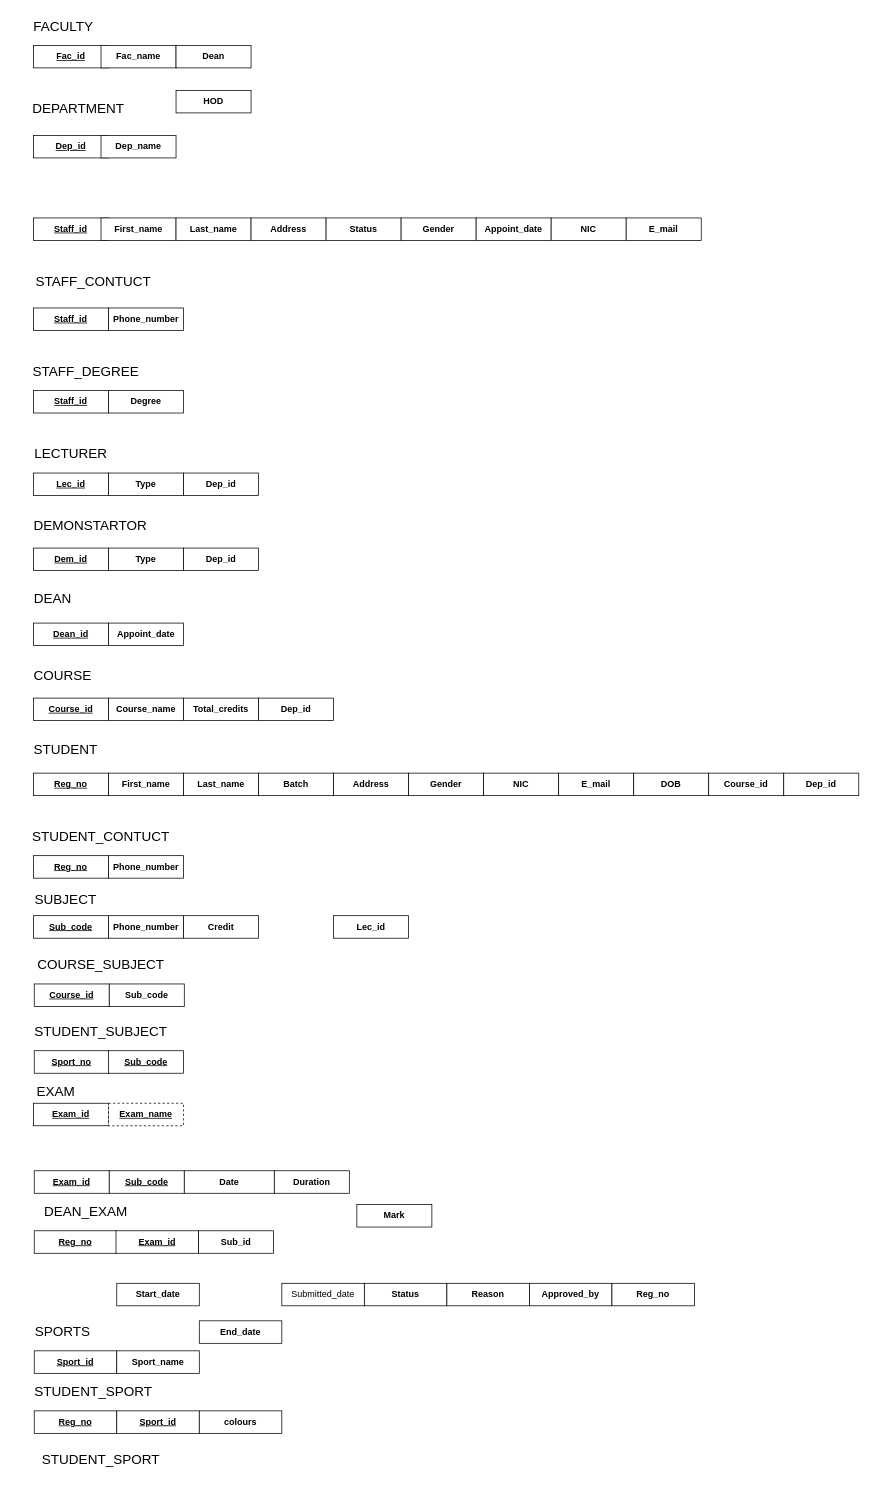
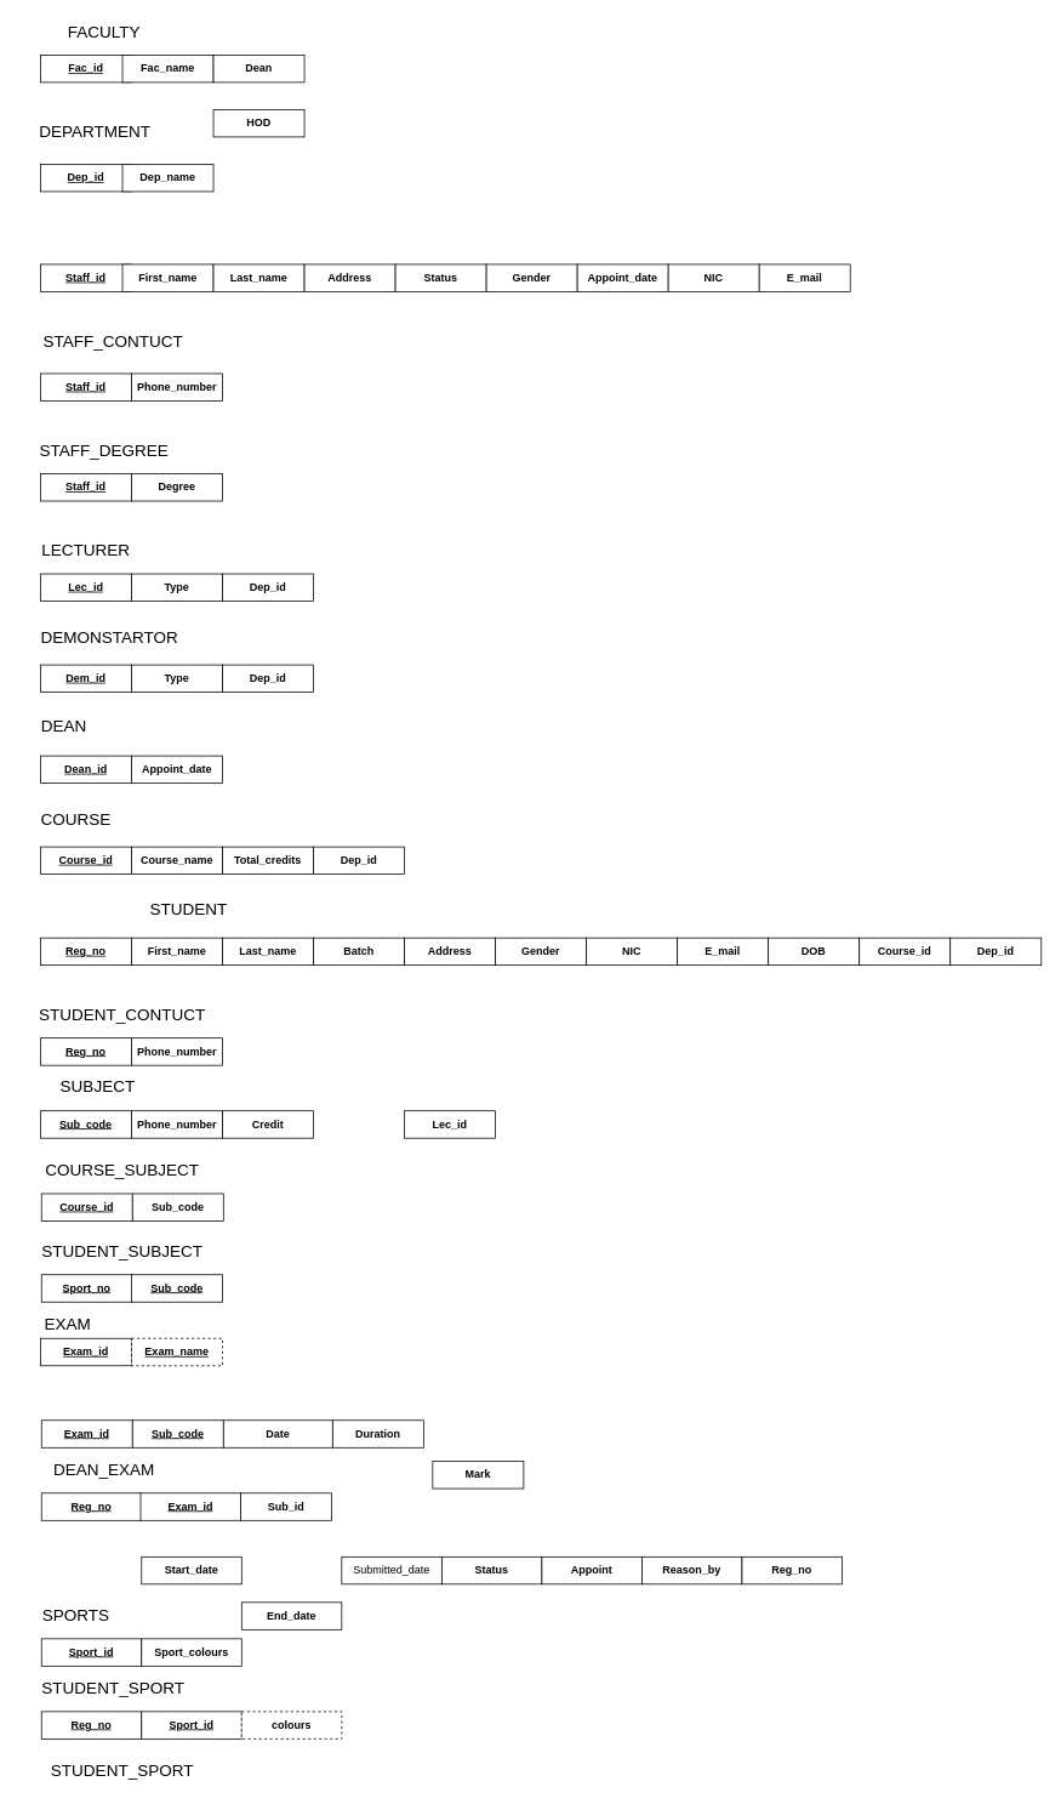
- <mxCell id="3" value="&lt;font style=&quot;font-size: 18px;&quot;&gt;FACULTY&lt;/font&gt;" style="text;html=1;whiteSpace=wrap;strokeColor=none;fillColor=none;align=center;verticalAlign=middle;rounded=0;" vertex="1" parent="1"><mxGeometry x="34" y="20" width="100" height="30" as="geometry" /></mxCell>
+ <mxCell id="3" value="&lt;font style=&quot;font-size: 18px;&quot;&gt;FACULTY&lt;/font&gt;" style="text;html=1;whiteSpace=wrap;strokeColor=none;fillColor=none;align=center;verticalAlign=middle;rounded=0;" vertex="1" parent="1"><mxGeometry x="64" y="20" width="100" height="30" as="geometry" /></mxCell>
- <mxCell id="42" value="&lt;span style=&quot;font-size: 18px;&quot;&gt;STUDENT&lt;/span&gt;" style="text;html=1;whiteSpace=wrap;strokeColor=none;fillColor=none;align=center;verticalAlign=middle;rounded=0;" vertex="1" parent="1"><mxGeometry x="37" y="984" width="100" height="30" as="geometry" /></mxCell>
+ <mxCell id="42" value="&lt;span style=&quot;font-size: 18px;&quot;&gt;STUDENT&lt;/span&gt;" style="text;html=1;whiteSpace=wrap;strokeColor=none;fillColor=none;align=center;verticalAlign=middle;rounded=0;" vertex="1" parent="1"><mxGeometry x="157" y="984" width="100" height="30" as="geometry" /></mxCell>
- <mxCell id="57" value="&lt;span style=&quot;font-size: 18px;&quot;&gt;SUBJECT&lt;/span&gt;" style="text;html=1;whiteSpace=wrap;strokeColor=none;fillColor=none;align=center;verticalAlign=middle;rounded=0;" vertex="1" parent="1"><mxGeometry x="37" y="1184" width="100" height="30" as="geometry" /></mxCell>
+ <mxCell id="57" value="&lt;span style=&quot;font-size: 18px;&quot;&gt;SUBJECT&lt;/span&gt;" style="text;html=1;whiteSpace=wrap;strokeColor=none;fillColor=none;align=center;verticalAlign=middle;rounded=0;" vertex="1" parent="1"><mxGeometry x="57" y="1179" width="100" height="30" as="geometry" /></mxCell>
- <mxCell id="84" value="&lt;b&gt;Reason&lt;/b&gt;" style="whiteSpace=wrap;html=1;align=center;" vertex="1" parent="1"><mxGeometry x="595" y="1710" width="110" height="30" as="geometry" /></mxCell>
+ <mxCell id="84" value="&lt;b&gt;Appoint&lt;/b&gt;" style="whiteSpace=wrap;html=1;align=center;" vertex="1" parent="1"><mxGeometry x="595" y="1710" width="110" height="30" as="geometry" /></mxCell>
- <mxCell id="85" value="&lt;b&gt;Approved_by&lt;/b&gt;" style="whiteSpace=wrap;html=1;align=center;" vertex="1" parent="1"><mxGeometry x="705" y="1710" width="110" height="30" as="geometry" /></mxCell>
+ <mxCell id="85" value="&lt;b&gt;Reason_by&lt;/b&gt;" style="whiteSpace=wrap;html=1;align=center;" vertex="1" parent="1"><mxGeometry x="705" y="1710" width="110" height="30" as="geometry" /></mxCell>
- <mxCell id="89" value="&lt;b&gt;Sport_name&lt;/b&gt;" style="whiteSpace=wrap;html=1;align=center;" vertex="1" parent="1"><mxGeometry x="155" y="1800" width="110" height="30" as="geometry" /></mxCell>
+ <mxCell id="89" value="&lt;b&gt;Sport_colours&lt;/b&gt;" style="whiteSpace=wrap;html=1;align=center;" vertex="1" parent="1"><mxGeometry x="155" y="1800" width="110" height="30" as="geometry" /></mxCell>
- <mxCell id="93" value="&lt;b&gt;colours&lt;/b&gt;" style="whiteSpace=wrap;html=1;align=center;" vertex="1" parent="1"><mxGeometry x="265" y="1880" width="110" height="30" as="geometry" /></mxCell>
+ <mxCell id="93" value="&lt;b&gt;colours&lt;/b&gt;" style="whiteSpace=wrap;html=1;align=center;dashed=1;" vertex="1" parent="1"><mxGeometry x="265" y="1880" width="110" height="30" as="geometry" /></mxCell>
